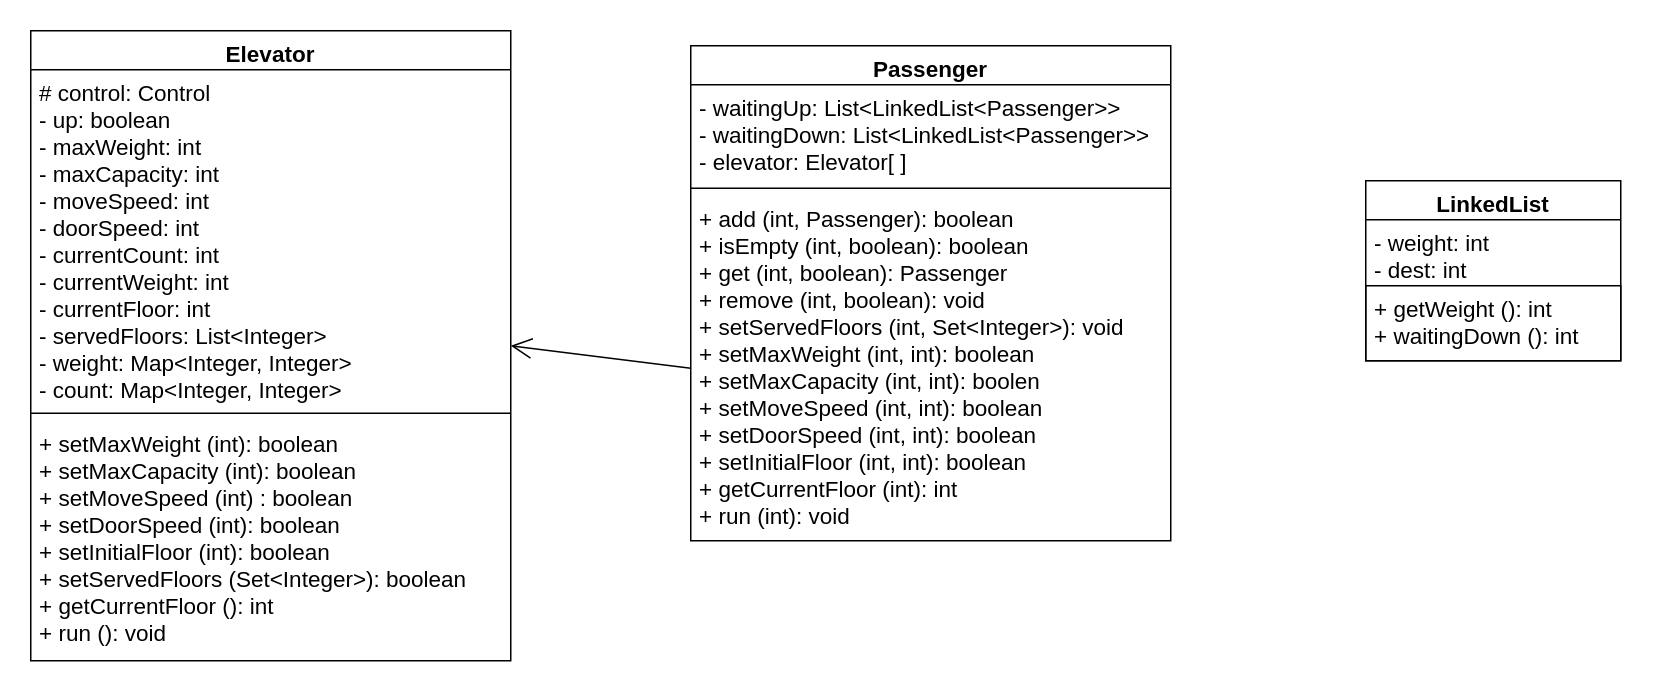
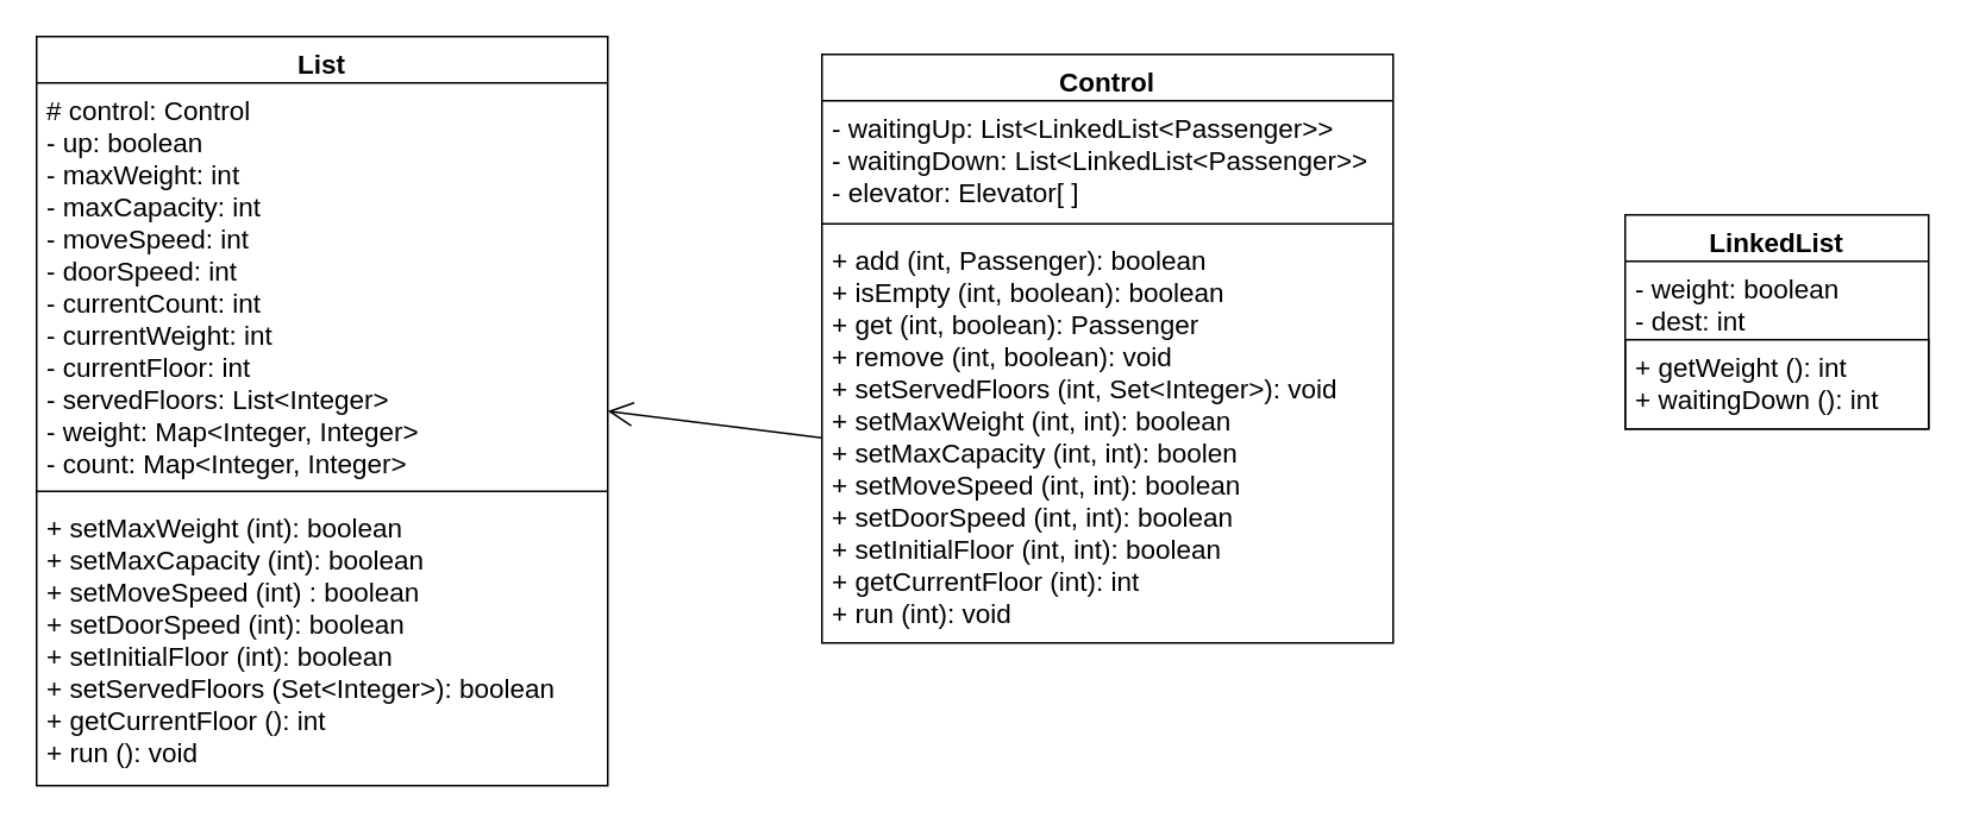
- <mxCell id="2" value="Elevator" style="swimlane;fontStyle=1;align=center;verticalAlign=top;childLayout=stackLayout;horizontal=1;startSize=26;horizontalStack=0;resizeParent=1;resizeParentMax=0;resizeLast=0;collapsible=1;marginBottom=0;fontSize=15;" parent="1" vertex="1"><mxGeometry x="20" y="20" width="320" height="420" as="geometry" /></mxCell>
+ <mxCell id="2" value="List" style="swimlane;fontStyle=1;align=center;verticalAlign=top;childLayout=stackLayout;horizontal=1;startSize=26;horizontalStack=0;resizeParent=1;resizeParentMax=0;resizeLast=0;collapsible=1;marginBottom=0;fontSize=15;" parent="1" vertex="1"><mxGeometry x="20" y="20" width="320" height="420" as="geometry" /></mxCell>
- <mxCell id="9" value="Passenger" style="swimlane;fontStyle=1;align=center;verticalAlign=top;childLayout=stackLayout;horizontal=1;startSize=26;horizontalStack=0;resizeParent=1;resizeParentMax=0;resizeLast=0;collapsible=1;marginBottom=0;fontSize=15;" parent="1" vertex="1"><mxGeometry x="460" y="30" width="320" height="330" as="geometry" /></mxCell>
+ <mxCell id="9" value="Control" style="swimlane;fontStyle=1;align=center;verticalAlign=top;childLayout=stackLayout;horizontal=1;startSize=26;horizontalStack=0;resizeParent=1;resizeParentMax=0;resizeLast=0;collapsible=1;marginBottom=0;fontSize=15;" parent="1" vertex="1"><mxGeometry x="460" y="30" width="320" height="330" as="geometry" /></mxCell>
- <mxCell id="7" value="- weight: int&#10;- dest: int" style="text;strokeColor=none;fillColor=none;align=left;verticalAlign=top;spacingLeft=4;spacingRight=4;overflow=hidden;rotatable=0;points=[[0,0.5],[1,0.5]];portConstraint=eastwest;fontSize=15;" parent="6" vertex="1"><mxGeometry y="26" width="170" height="44" as="geometry" /></mxCell>
+ <mxCell id="7" value="- weight: boolean&#10;- dest: int" style="text;strokeColor=none;fillColor=none;align=left;verticalAlign=top;spacingLeft=4;spacingRight=4;overflow=hidden;rotatable=0;points=[[0,0.5],[1,0.5]];portConstraint=eastwest;fontSize=15;" parent="6" vertex="1"><mxGeometry y="26" width="170" height="44" as="geometry" /></mxCell>
